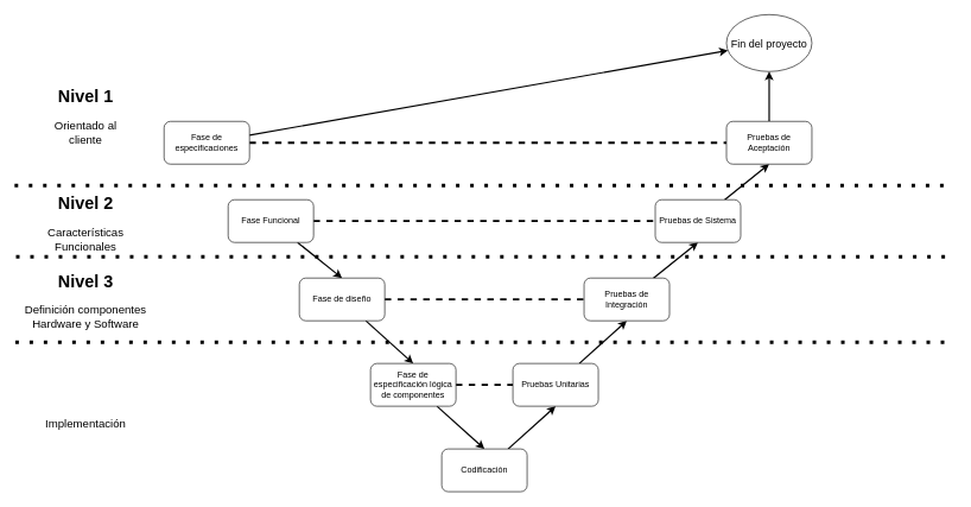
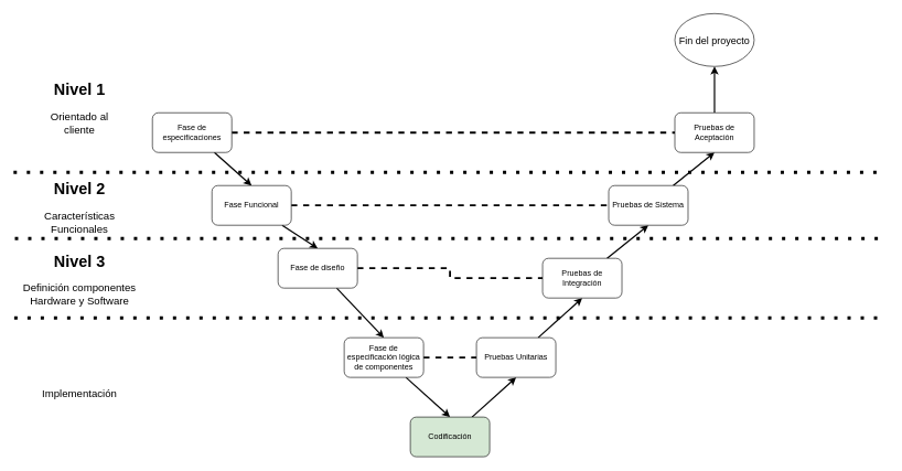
- <mxCell id="3" style="rounded=0;orthogonalLoop=1;jettySize=auto;html=1;endArrow=classic;endFill=1;strokeWidth=2;" edge="1" parent="1" source="4" target="24"><mxGeometry relative="1" as="geometry" /></mxCell>
+ <mxCell id="3" style="rounded=0;orthogonalLoop=1;jettySize=auto;html=1;entryX=0.5;entryY=0;entryDx=0;entryDy=0;endArrow=classic;endFill=1;strokeWidth=2;" edge="1" parent="1" source="4" target="7"><mxGeometry relative="1" as="geometry" /></mxCell>
- <mxCell id="10" value="Fase de diseño" style="rounded=1;whiteSpace=wrap;html=1;" vertex="1" parent="1"><mxGeometry x="420" y="390" width="120" height="60" as="geometry" /></mxCell>
+ <mxCell id="10" value="Fase de diseño" style="rounded=1;whiteSpace=wrap;html=1;" vertex="1" parent="1"><mxGeometry x="420" y="375" width="120" height="60" as="geometry" /></mxCell>
- <mxCell id="21" value="Codificación" style="rounded=1;whiteSpace=wrap;html=1;" vertex="1" parent="1"><mxGeometry x="620" y="630" width="120" height="60" as="geometry" /></mxCell>
+ <mxCell id="21" value="Codificación" style="rounded=1;whiteSpace=wrap;html=1;fillColor=#d5e8d4;" vertex="1" parent="1"><mxGeometry x="620" y="630" width="120" height="60" as="geometry" /></mxCell>
